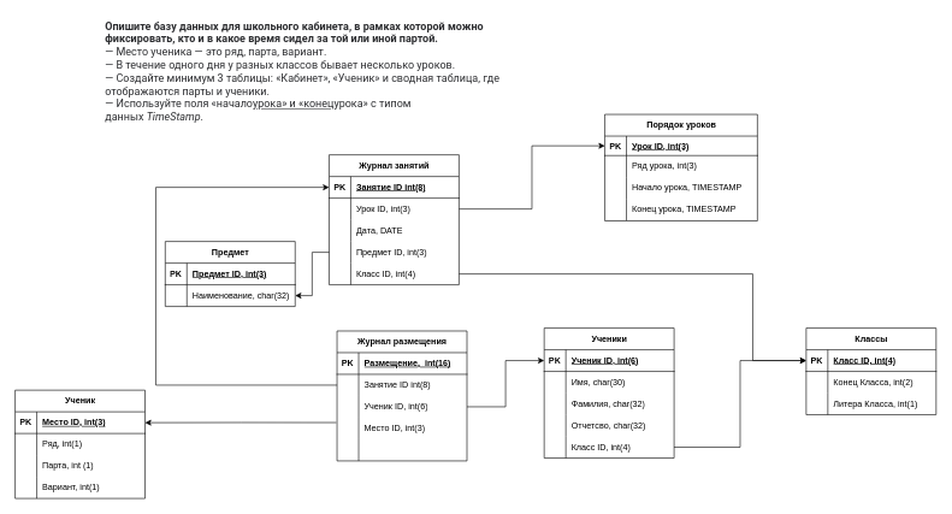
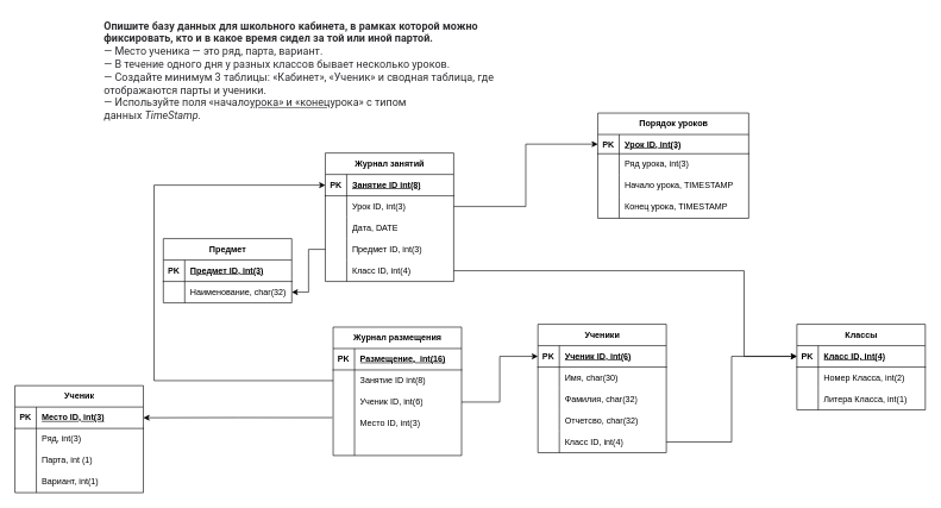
- <mxCell id="74" value="Конец Класса, int(2)" style="shape=partialRectangle;connectable=0;fillColor=none;top=0;left=0;bottom=0;right=0;align=left;spacingLeft=6;overflow=hidden;whiteSpace=wrap;html=1;" vertex="1" parent="72"><mxGeometry x="29.958" width="150.042" height="30" as="geometry"><mxRectangle width="150.042" height="30" as="alternateBounds" /></mxGeometry></mxCell>
+ <mxCell id="74" value="Номер Класса, int(2)" style="shape=partialRectangle;connectable=0;fillColor=none;top=0;left=0;bottom=0;right=0;align=left;spacingLeft=6;overflow=hidden;whiteSpace=wrap;html=1;" vertex="1" parent="72"><mxGeometry x="29.958" width="150.042" height="30" as="geometry"><mxRectangle width="150.042" height="30" as="alternateBounds" /></mxGeometry></mxCell>
- <mxCell id="8" value="Ряд, int(1)" style="shape=partialRectangle;connectable=0;fillColor=none;top=0;left=0;bottom=0;right=0;align=left;spacingLeft=6;overflow=hidden;whiteSpace=wrap;html=1;" vertex="1" parent="6"><mxGeometry x="30" width="150" height="30" as="geometry"><mxRectangle width="150" height="30" as="alternateBounds" /></mxGeometry></mxCell>
+ <mxCell id="8" value="Ряд, int(3)" style="shape=partialRectangle;connectable=0;fillColor=none;top=0;left=0;bottom=0;right=0;align=left;spacingLeft=6;overflow=hidden;whiteSpace=wrap;html=1;" vertex="1" parent="6"><mxGeometry x="30" width="150" height="30" as="geometry"><mxRectangle width="150" height="30" as="alternateBounds" /></mxGeometry></mxCell>
